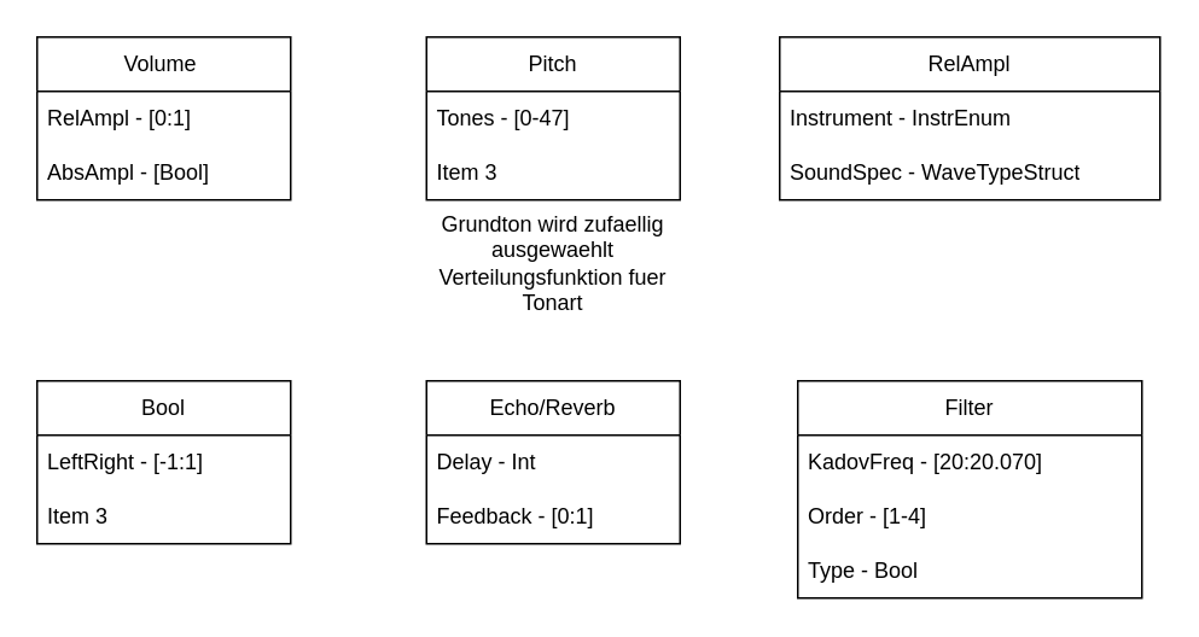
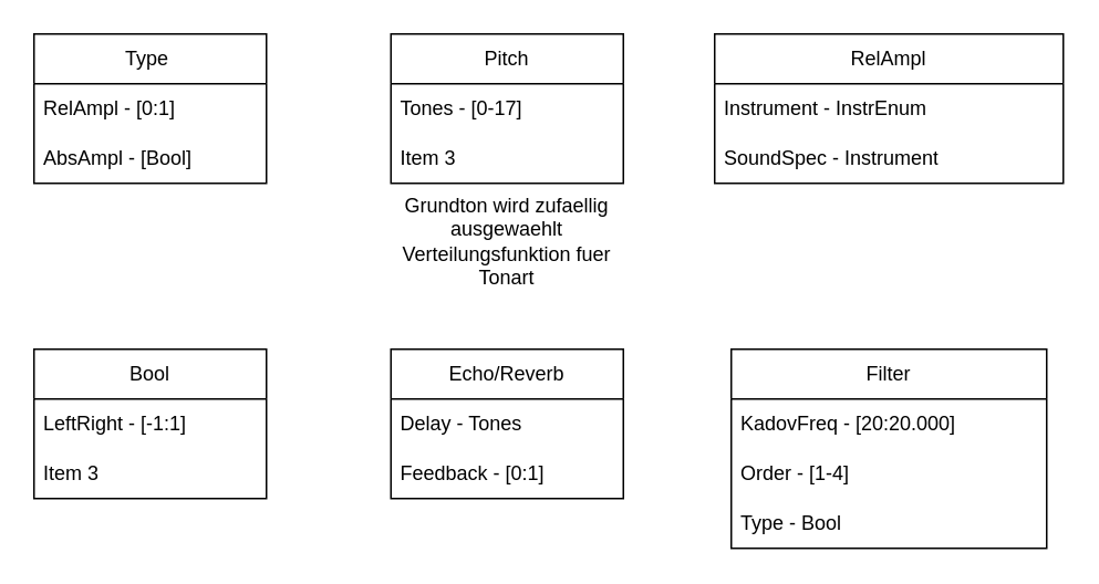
- <mxCell id="2" value="Volume&lt;span style=&quot;white-space: pre;&quot;&gt; &lt;br&gt;&lt;/span&gt;" style="swimlane;fontStyle=0;childLayout=stackLayout;horizontal=1;startSize=30;horizontalStack=0;resizeParent=1;resizeParentMax=0;resizeLast=0;collapsible=1;marginBottom=0;whiteSpace=wrap;html=1;" vertex="1" parent="1"><mxGeometry x="20" y="20" width="140" height="90" as="geometry" /></mxCell>
+ <mxCell id="2" value="Type&lt;span style=&quot;white-space: pre;&quot;&gt; &lt;br&gt;&lt;/span&gt;" style="swimlane;fontStyle=0;childLayout=stackLayout;horizontal=1;startSize=30;horizontalStack=0;resizeParent=1;resizeParentMax=0;resizeLast=0;collapsible=1;marginBottom=0;whiteSpace=wrap;html=1;" vertex="1" parent="1"><mxGeometry x="20" y="20" width="140" height="90" as="geometry" /></mxCell>
- <mxCell id="6" value="Tones - [0-47]" style="text;strokeColor=none;fillColor=none;align=left;verticalAlign=middle;spacingLeft=4;spacingRight=4;overflow=hidden;points=[[0,0.5],[1,0.5]];portConstraint=eastwest;rotatable=0;whiteSpace=wrap;html=1;" vertex="1" parent="5"><mxGeometry y="30" width="140" height="30" as="geometry" /></mxCell>
+ <mxCell id="6" value="Tones - [0-17]" style="text;strokeColor=none;fillColor=none;align=left;verticalAlign=middle;spacingLeft=4;spacingRight=4;overflow=hidden;points=[[0,0.5],[1,0.5]];portConstraint=eastwest;rotatable=0;whiteSpace=wrap;html=1;" vertex="1" parent="5"><mxGeometry y="30" width="140" height="30" as="geometry" /></mxCell>
- <mxCell id="11" value="SoundSpec - WaveTypeStruct" style="text;strokeColor=none;fillColor=none;align=left;verticalAlign=middle;spacingLeft=4;spacingRight=4;overflow=hidden;points=[[0,0.5],[1,0.5]];portConstraint=eastwest;rotatable=0;whiteSpace=wrap;html=1;" vertex="1" parent="9"><mxGeometry y="60" width="210" height="30" as="geometry" /></mxCell>
+ <mxCell id="11" value="SoundSpec - Instrument" style="text;strokeColor=none;fillColor=none;align=left;verticalAlign=middle;spacingLeft=4;spacingRight=4;overflow=hidden;points=[[0,0.5],[1,0.5]];portConstraint=eastwest;rotatable=0;whiteSpace=wrap;html=1;" vertex="1" parent="9"><mxGeometry y="60" width="210" height="30" as="geometry" /></mxCell>
- <mxCell id="20" value="Delay - Int" style="text;strokeColor=none;fillColor=none;align=left;verticalAlign=middle;spacingLeft=4;spacingRight=4;overflow=hidden;points=[[0,0.5],[1,0.5]];portConstraint=eastwest;rotatable=0;whiteSpace=wrap;html=1;" vertex="1" parent="19"><mxGeometry y="30" width="140" height="30" as="geometry" /></mxCell>
+ <mxCell id="20" value="Delay - Tones" style="text;strokeColor=none;fillColor=none;align=left;verticalAlign=middle;spacingLeft=4;spacingRight=4;overflow=hidden;points=[[0,0.5],[1,0.5]];portConstraint=eastwest;rotatable=0;whiteSpace=wrap;html=1;" vertex="1" parent="19"><mxGeometry y="30" width="140" height="30" as="geometry" /></mxCell>
- <mxCell id="16" value="KadovFreq - [20:20.070] " style="text;strokeColor=none;fillColor=none;align=left;verticalAlign=middle;spacingLeft=4;spacingRight=4;overflow=hidden;points=[[0,0.5],[1,0.5]];portConstraint=eastwest;rotatable=0;whiteSpace=wrap;html=1;" vertex="1" parent="15"><mxGeometry y="30" width="190" height="30" as="geometry" /></mxCell>
+ <mxCell id="16" value="KadovFreq - [20:20.000] " style="text;strokeColor=none;fillColor=none;align=left;verticalAlign=middle;spacingLeft=4;spacingRight=4;overflow=hidden;points=[[0,0.5],[1,0.5]];portConstraint=eastwest;rotatable=0;whiteSpace=wrap;html=1;" vertex="1" parent="15"><mxGeometry y="30" width="190" height="30" as="geometry" /></mxCell>
